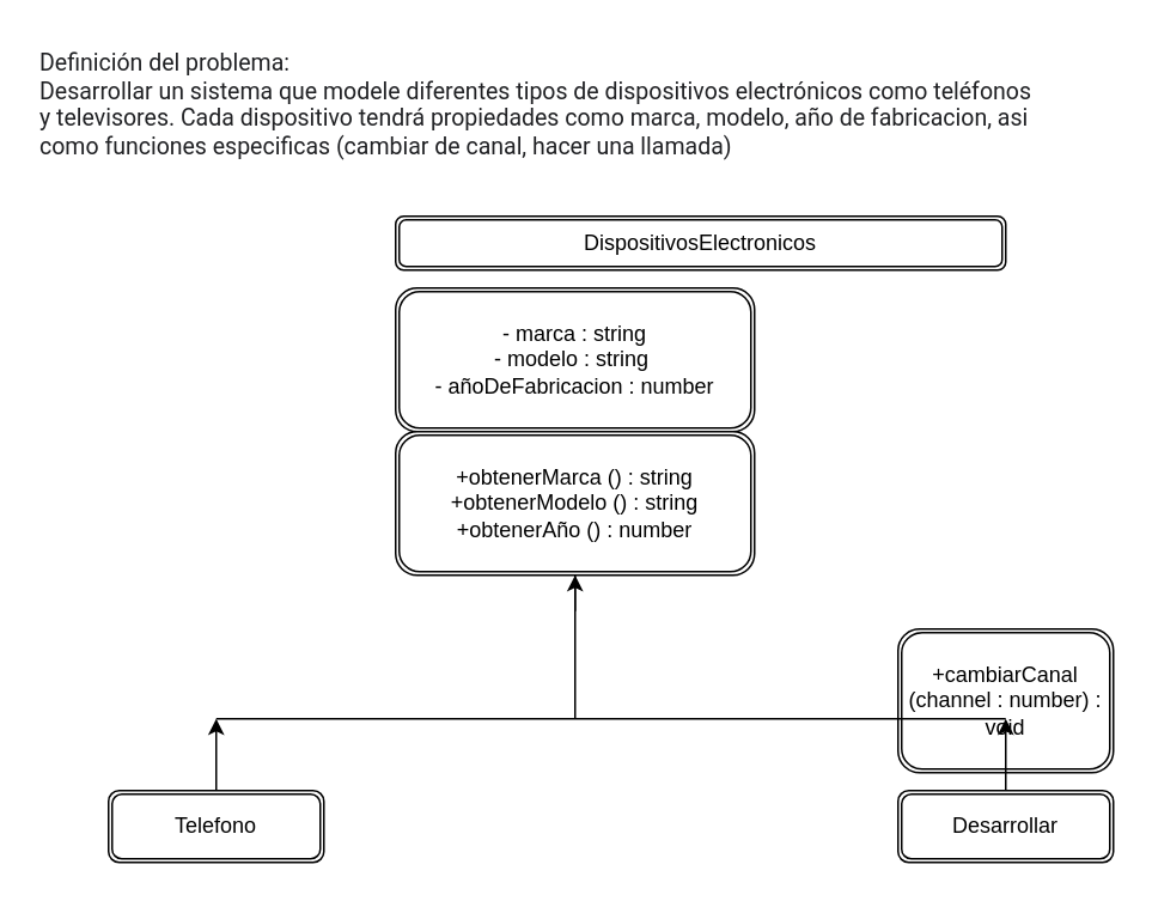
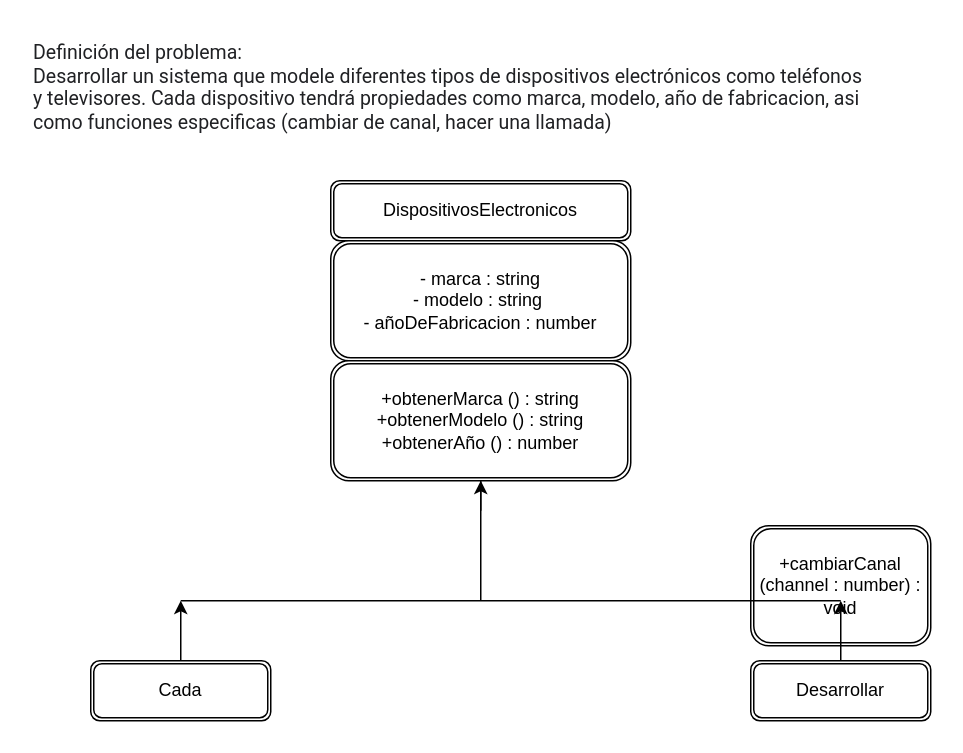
- <mxCell id="3" value="DispositivosElectronicos" style="shape=ext;double=1;rounded=1;whiteSpace=wrap;html=1;" vertex="1" parent="1"><mxGeometry x="220" y="120" width="340" height="30" as="geometry" /></mxCell>
+ <mxCell id="3" value="DispositivosElectronicos" style="shape=ext;double=1;rounded=1;whiteSpace=wrap;html=1;" vertex="1" parent="1"><mxGeometry x="220" y="120" width="200" height="40" as="geometry" /></mxCell>
- <mxCell id="5" value="Telefono" style="shape=ext;double=1;rounded=1;whiteSpace=wrap;html=1;" vertex="1" parent="1"><mxGeometry x="60" y="440" width="120" height="40" as="geometry" /></mxCell>
+ <mxCell id="5" value="Cada" style="shape=ext;double=1;rounded=1;whiteSpace=wrap;html=1;" vertex="1" parent="1"><mxGeometry x="60" y="440" width="120" height="40" as="geometry" /></mxCell>
